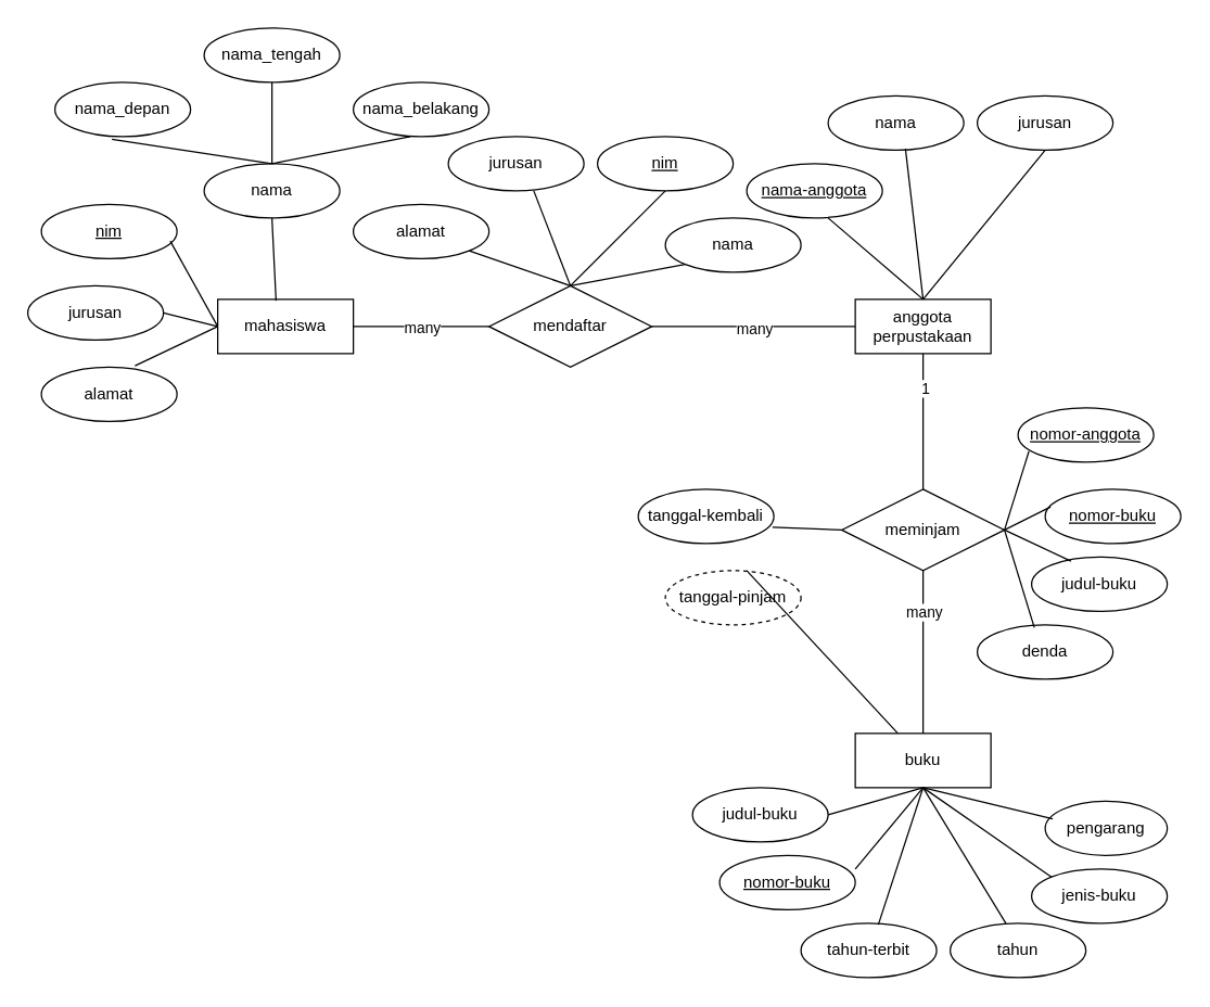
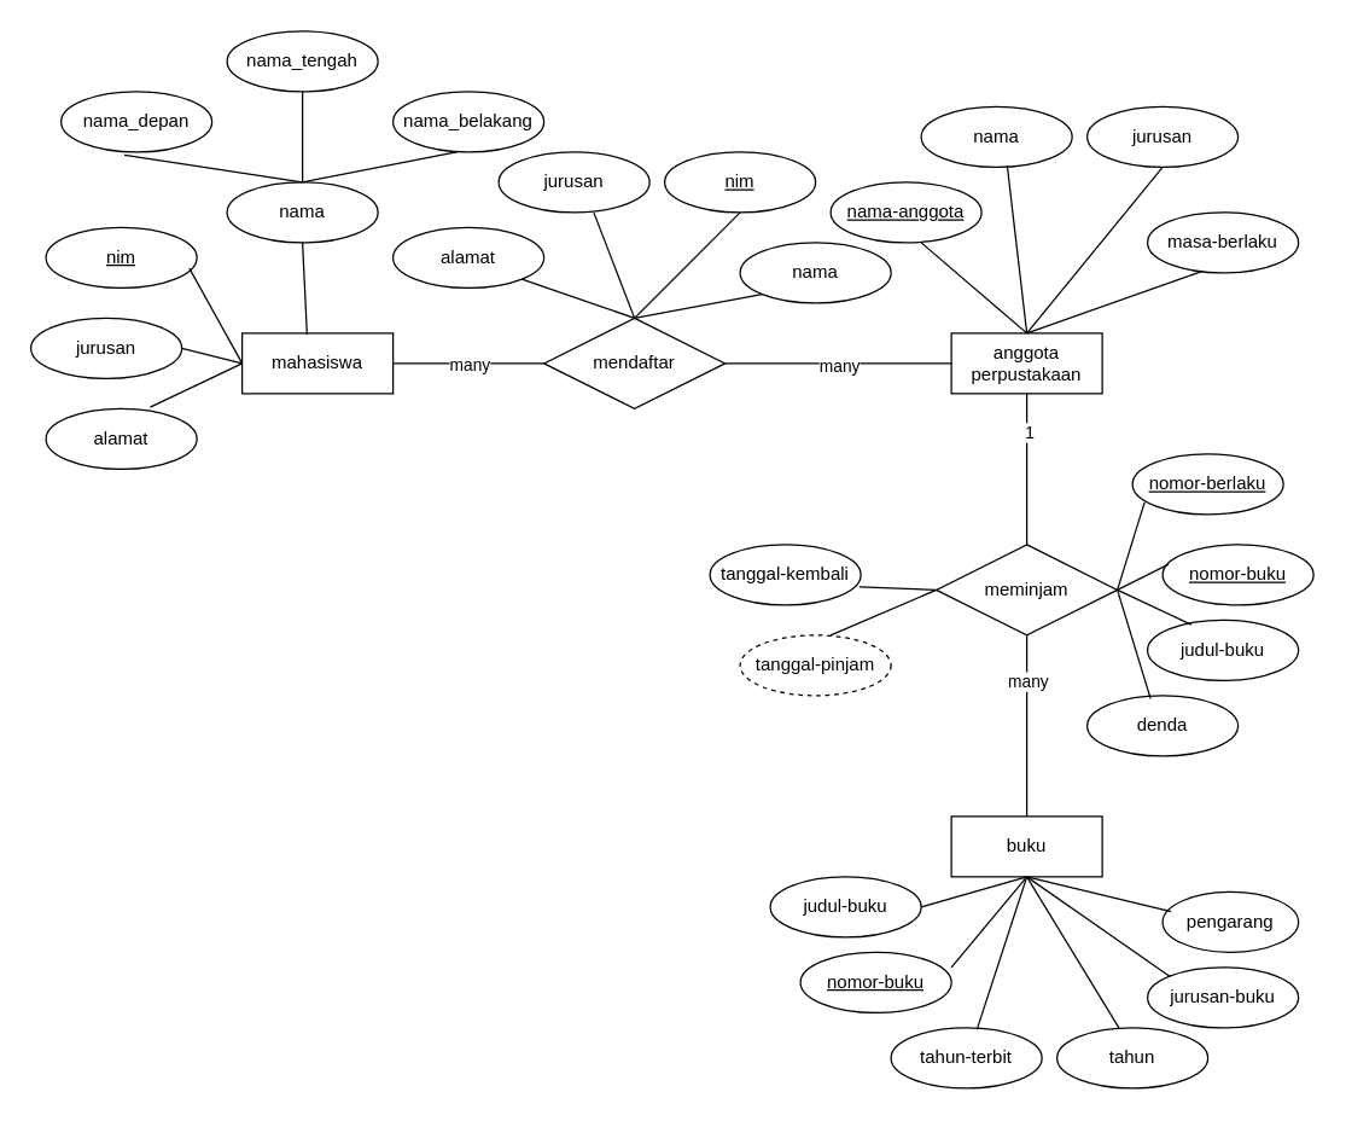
+ <mxCell id="30" value="masa-berlaku" style="ellipse;whiteSpace=wrap;html=1;align=center;" vertex="1" parent="1"><mxGeometry x="760" y="140" width="100" height="40" as="geometry" /></mxCell>
+ <mxCell id="37" value="" style="endArrow=none;html=1;rounded=0;entryX=0.36;entryY=0.975;entryDx=0;entryDy=0;entryPerimeter=0;exitX=0.5;exitY=0;exitDx=0;exitDy=0;" edge="1" parent="1" source="24" target="30"><mxGeometry relative="1" as="geometry"><mxPoint x="510" y="220" as="sourcePoint" /><mxPoint x="670" y="220" as="targetPoint" /></mxGeometry></mxCell>
- <mxCell id="41" value="nomor-anggota" style="ellipse;whiteSpace=wrap;html=1;align=center;fontStyle=4;" vertex="1" parent="1"><mxGeometry x="750" y="300" width="100" height="40" as="geometry" /></mxCell>
+ <mxCell id="41" value="nomor-berlaku" style="ellipse;whiteSpace=wrap;html=1;align=center;fontStyle=4;" vertex="1" parent="1"><mxGeometry x="750" y="300" width="100" height="40" as="geometry" /></mxCell>
- <mxCell id="49" value="" style="endArrow=none;html=1;rounded=0;exitX=0.6;exitY=0;exitDx=0;exitDy=0;exitPerimeter=0;" edge="1" parent="1" source="46" target="26"><mxGeometry relative="1" as="geometry"><mxPoint x="582" y="430" as="sourcePoint" /><mxPoint x="670" y="420" as="targetPoint" /></mxGeometry></mxCell>
+ <mxCell id="49" value="" style="endArrow=none;html=1;rounded=0;entryX=0;entryY=0.5;entryDx=0;entryDy=0;exitX=0.6;exitY=0;exitDx=0;exitDy=0;exitPerimeter=0;" edge="1" parent="1" source="46" target="25"><mxGeometry relative="1" as="geometry"><mxPoint x="582" y="430" as="sourcePoint" /><mxPoint x="670" y="420" as="targetPoint" /></mxGeometry></mxCell>
- <mxCell id="60" value="jenis-buku" style="ellipse;whiteSpace=wrap;html=1;align=center;" vertex="1" parent="1"><mxGeometry x="760" y="640" width="100" height="40" as="geometry" /></mxCell>
+ <mxCell id="60" value="jurusan-buku" style="ellipse;whiteSpace=wrap;html=1;align=center;" vertex="1" parent="1"><mxGeometry x="760" y="640" width="100" height="40" as="geometry" /></mxCell>
